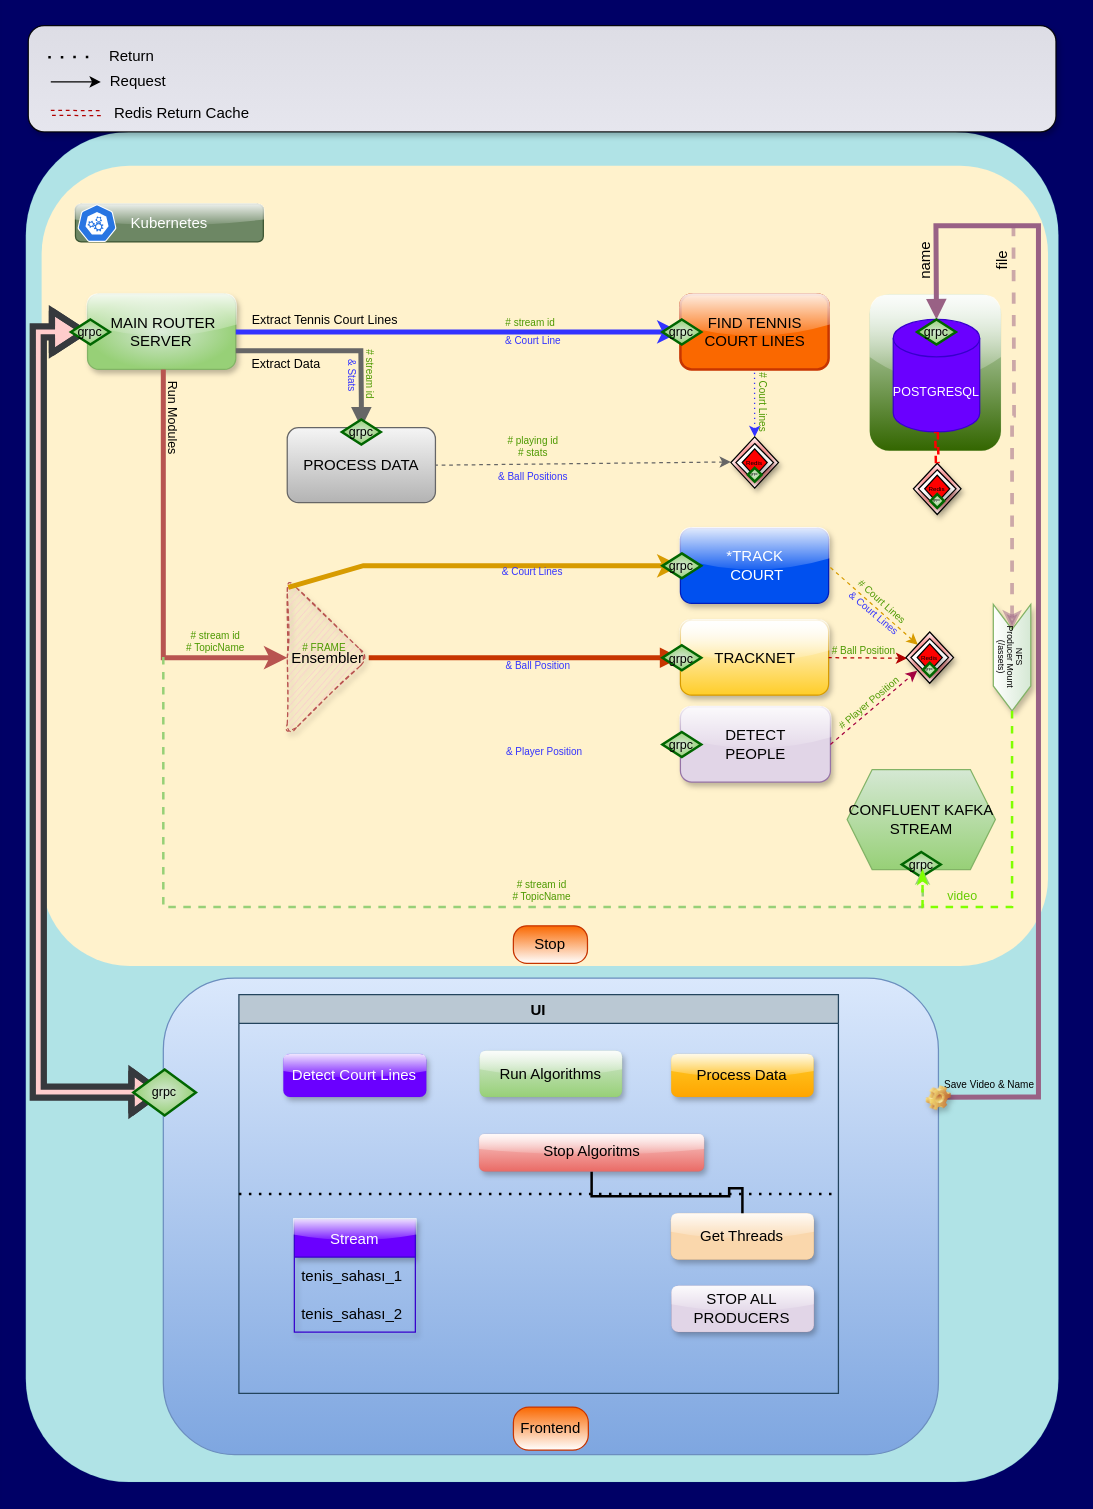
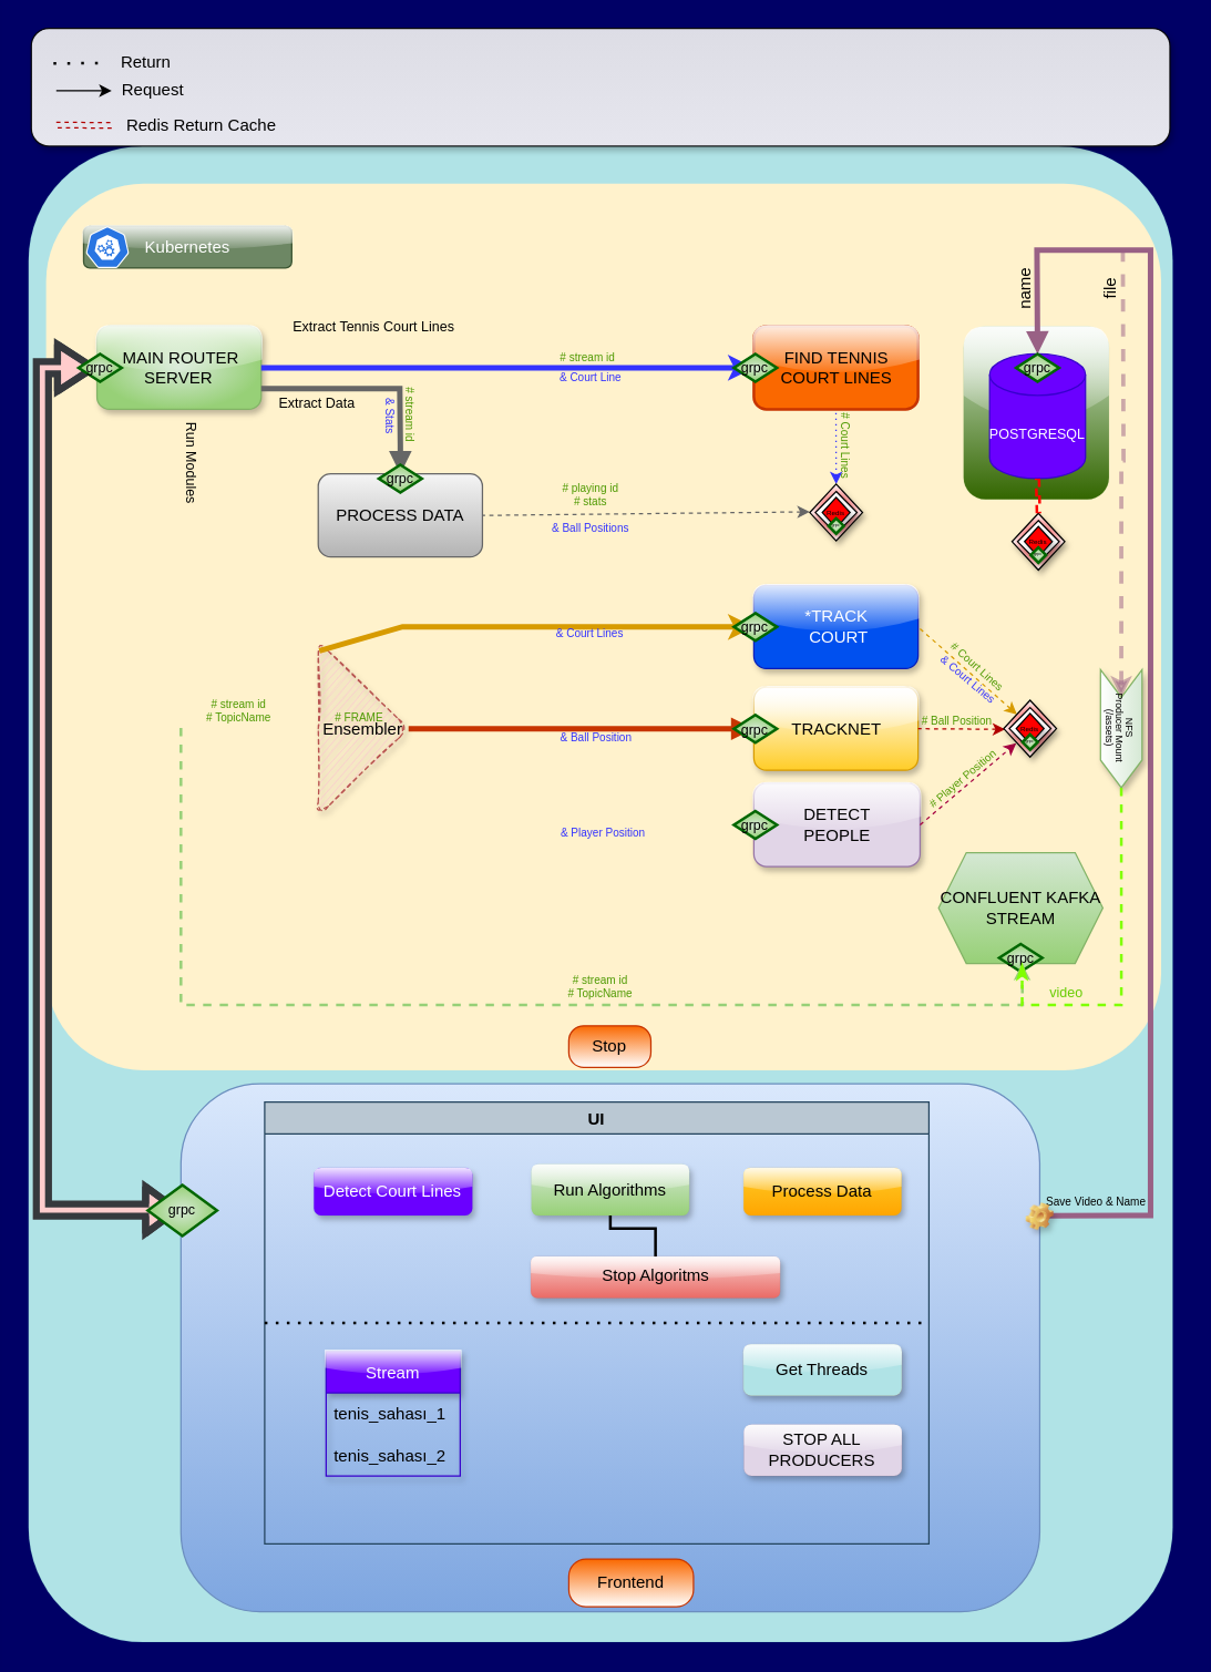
- <mxCell id="92" value="&lt;font color=&quot;#000000&quot;&gt;Extract Tennis Court Lines&lt;/font&gt;" style="text;html=1;strokeColor=none;fillColor=none;align=center;verticalAlign=middle;whiteSpace=wrap;rounded=0;fontSize=10;fontColor=#3333FF;swimlaneLine=1;" parent="1" vertex="1"><mxGeometry x="199" y="240" width="121" height="30" as="geometry" /></mxCell>
+ <mxCell id="92" value="&lt;font color=&quot;#000000&quot;&gt;Extract Tennis Court Lines&lt;/font&gt;" style="text;html=1;strokeColor=none;fillColor=none;align=center;verticalAlign=middle;whiteSpace=wrap;rounded=0;fontSize=10;fontColor=#3333FF;swimlaneLine=1;" parent="1" vertex="1"><mxGeometry x="209" y="220" width="121" height="30" as="geometry" /></mxCell>
- <mxCell id="63" value="" style="edgeStyle=orthogonalEdgeStyle;rounded=0;orthogonalLoop=1;jettySize=auto;html=1;entryX=0;entryY=0.5;entryDx=0;entryDy=0;strokeWidth=4;fillColor=#f8cecc;gradientColor=#ea6b66;strokeColor=#b85450;endArrow=classic;endFill=1;swimlaneLine=1;" parent="1" source="15" target="62" edge="1"><mxGeometry relative="1" as="geometry"><Array as="points"><mxPoint x="130" y="525" /><mxPoint x="229" y="525" /></Array><mxPoint x="130.048" y="295" as="sourcePoint" /><mxPoint x="252.28" y="580.5" as="targetPoint" /></mxGeometry></mxCell>
- <mxCell id="51" style="edgeStyle=orthogonalEdgeStyle;rounded=0;orthogonalLoop=1;jettySize=auto;html=1;fontColor=#4D9900;startArrow=none;startFill=0;endArrow=none;endFill=0;strokeWidth=2;" parent="37" source="52" target="43" edge="1"><mxGeometry relative="1" as="geometry" /></mxCell>
+ <mxCell id="51" style="edgeStyle=orthogonalEdgeStyle;rounded=0;orthogonalLoop=1;jettySize=auto;html=1;fontColor=#4D9900;startArrow=none;startFill=0;endArrow=none;endFill=0;strokeWidth=2;" parent="37" source="52" target="50" edge="1"><mxGeometry relative="1" as="geometry" /></mxCell>
- <mxCell id="43" value="Get Threads" style="rounded=1;whiteSpace=wrap;html=1;strokeWidth=0;fillColor=#fad7ac;strokeColor=#b46504;shadow=1;glass=1;sketch=0;swimlaneLine=1;" parent="37" vertex="1"><mxGeometry x="406" y="186.004" width="114.4" height="37.044" as="geometry" /></mxCell>
+ <mxCell id="43" value="Get Threads" style="rounded=1;whiteSpace=wrap;html=1;strokeWidth=0;fillColor=#b0e3e6;strokeColor=#b46504;shadow=1;glass=1;sketch=0;swimlaneLine=1;" parent="37" vertex="1"><mxGeometry x="406" y="186.004" width="114.4" height="37.044" as="geometry" /></mxCell>
- <mxCell id="42" value="Frontend" style="text;html=1;strokeColor=#C73500;fillColor=#fa6800;align=center;verticalAlign=middle;whiteSpace=wrap;rounded=1;fontColor=#000000;gradientColor=#ffffff;arcSize=36;swimlaneLine=1;" parent="37" vertex="1"><mxGeometry x="280.03" y="340.996" width="59.94" height="34.397" as="geometry" /></mxCell>
+ <mxCell id="42" value="Frontend" style="text;html=1;strokeColor=#C73500;fillColor=#fa6800;align=center;verticalAlign=middle;whiteSpace=wrap;rounded=1;fontColor=#000000;gradientColor=#ffffff;arcSize=36;swimlaneLine=1;" parent="37" vertex="1"><mxGeometry x="280.03" y="340.996" width="90" height="34.397" as="geometry" /></mxCell>
